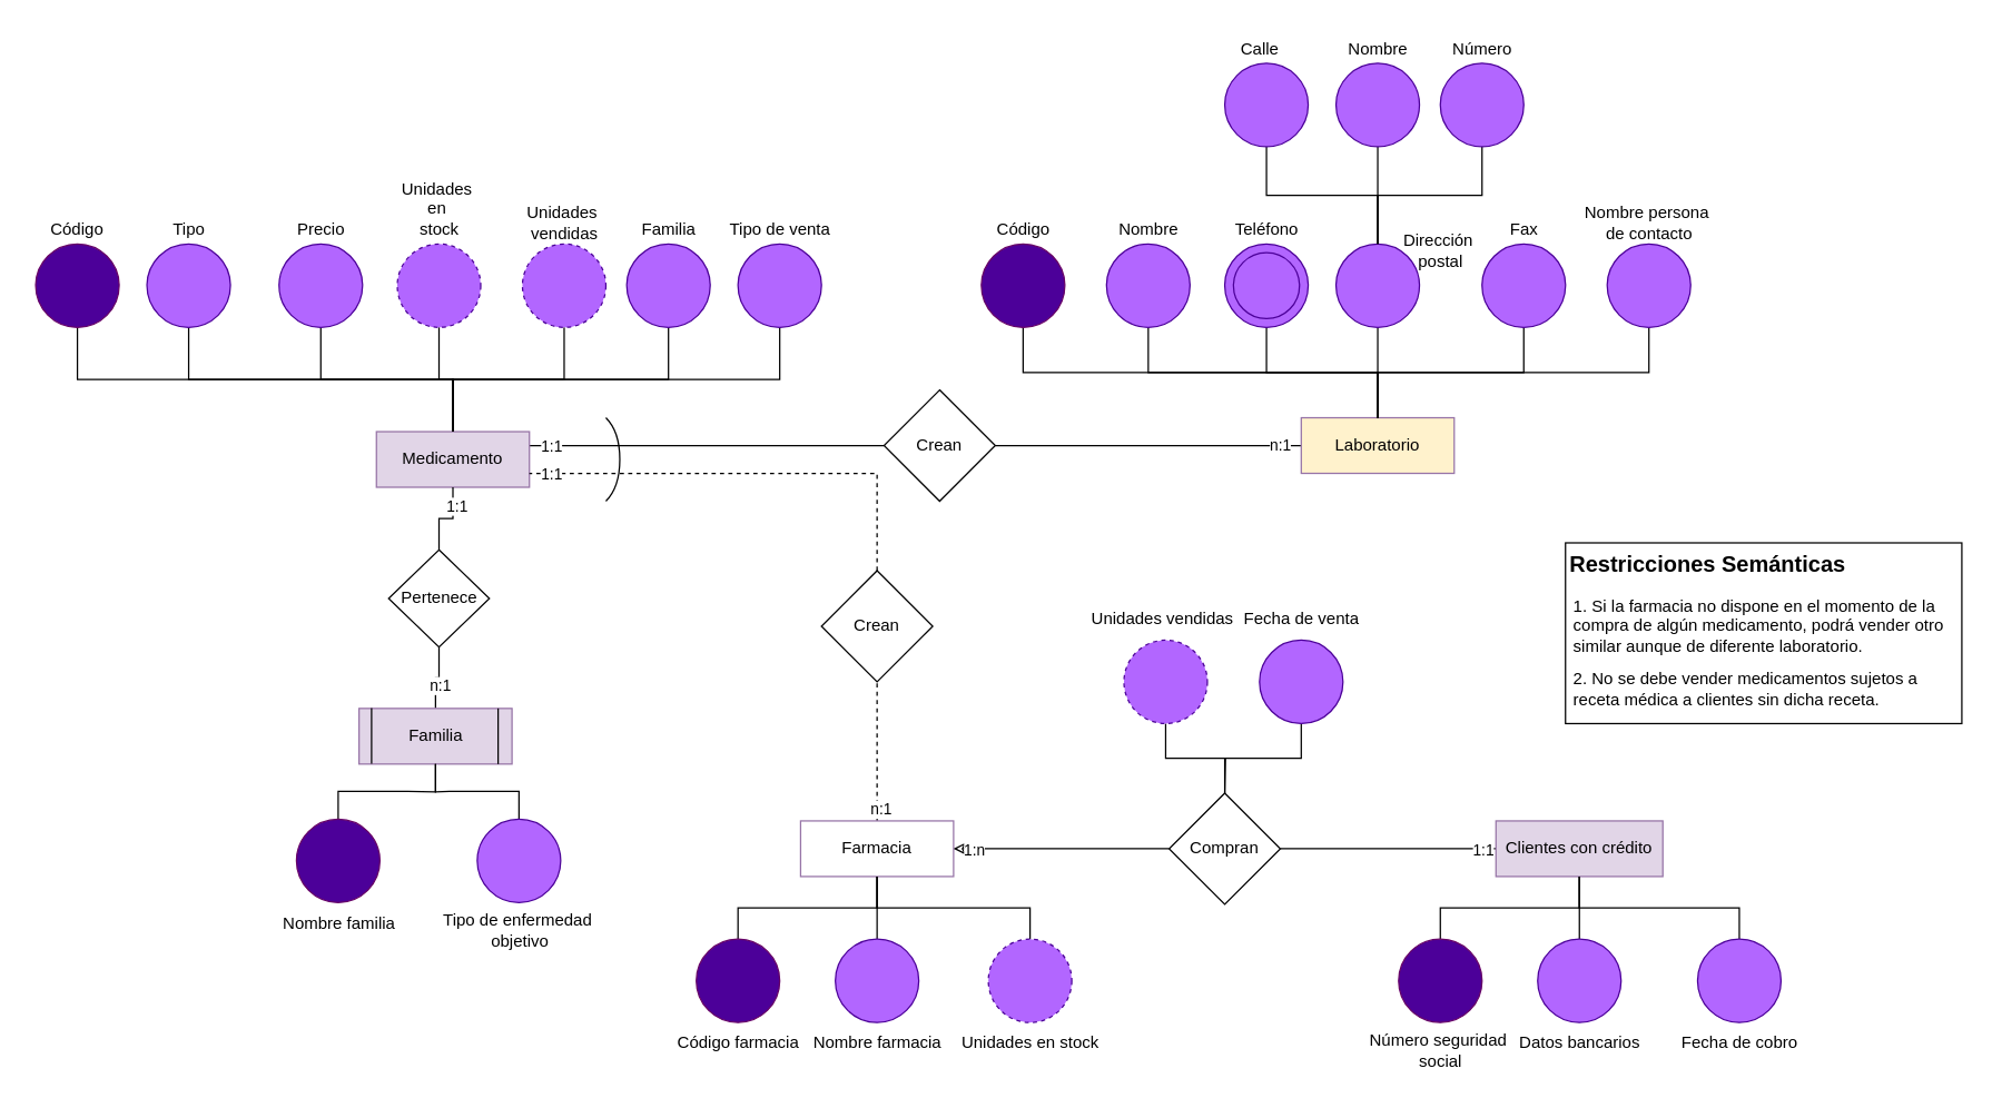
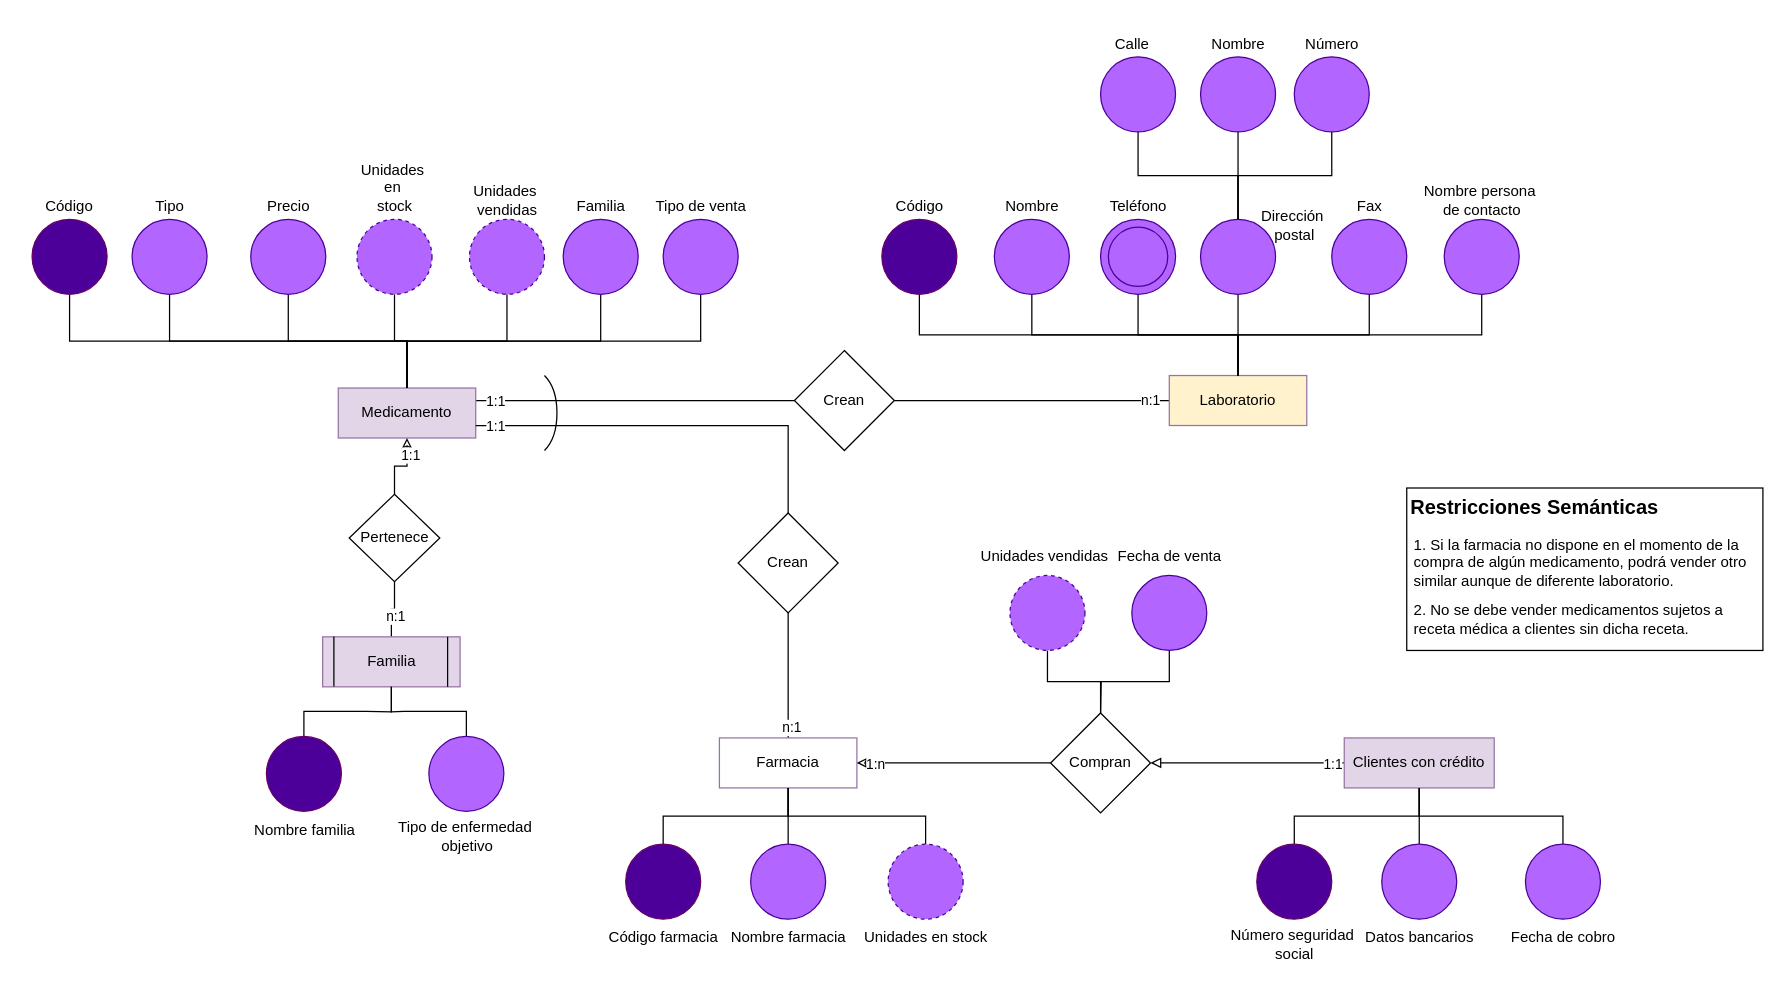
- <mxCell id="57" style="edgeStyle=orthogonalEdgeStyle;rounded=0;orthogonalLoop=1;jettySize=auto;html=1;exitX=0.5;exitY=0;exitDx=0;exitDy=0;entryX=1;entryY=0.75;entryDx=0;entryDy=0;endArrow=none;endFill=0;dashed=1;" edge="1" parent="1" source="60" target="4"><mxGeometry relative="1" as="geometry" /></mxCell>
+ <mxCell id="57" style="edgeStyle=orthogonalEdgeStyle;rounded=0;orthogonalLoop=1;jettySize=auto;html=1;exitX=0.5;exitY=0;exitDx=0;exitDy=0;entryX=1;entryY=0.75;entryDx=0;entryDy=0;endArrow=none;endFill=0;" edge="1" parent="1" source="60" target="4"><mxGeometry relative="1" as="geometry" /></mxCell>
- <mxCell id="109" style="edgeStyle=orthogonalEdgeStyle;rounded=0;orthogonalLoop=1;jettySize=auto;html=1;exitX=0.5;exitY=0;exitDx=0;exitDy=0;entryX=0.5;entryY=1;entryDx=0;entryDy=0;endArrow=none;endFill=0;" edge="1" parent="1" source="111" target="4"><mxGeometry relative="1" as="geometry" /></mxCell>
+ <mxCell id="109" style="edgeStyle=orthogonalEdgeStyle;rounded=0;orthogonalLoop=1;jettySize=auto;html=1;exitX=0.5;exitY=0;exitDx=0;exitDy=0;entryX=0.5;entryY=1;entryDx=0;entryDy=0;endArrow=classic;endFill=0;" edge="1" parent="1" source="111" target="4"><mxGeometry relative="1" as="geometry" /></mxCell>
- <mxCell id="71" style="edgeStyle=orthogonalEdgeStyle;rounded=0;orthogonalLoop=1;jettySize=auto;html=1;exitX=0;exitY=0.5;exitDx=0;exitDy=0;entryX=1;entryY=0.5;entryDx=0;entryDy=0;endArrow=none;endFill=0;" edge="1" parent="1" source="73" target="89"><mxGeometry relative="1" as="geometry" /></mxCell>
+ <mxCell id="71" style="edgeStyle=orthogonalEdgeStyle;rounded=0;orthogonalLoop=1;jettySize=auto;html=1;exitX=0;exitY=0.5;exitDx=0;exitDy=0;entryX=1;entryY=0.5;entryDx=0;entryDy=0;endArrow=block;endFill=0;" edge="1" parent="1" source="73" target="89"><mxGeometry relative="1" as="geometry" /></mxCell>
